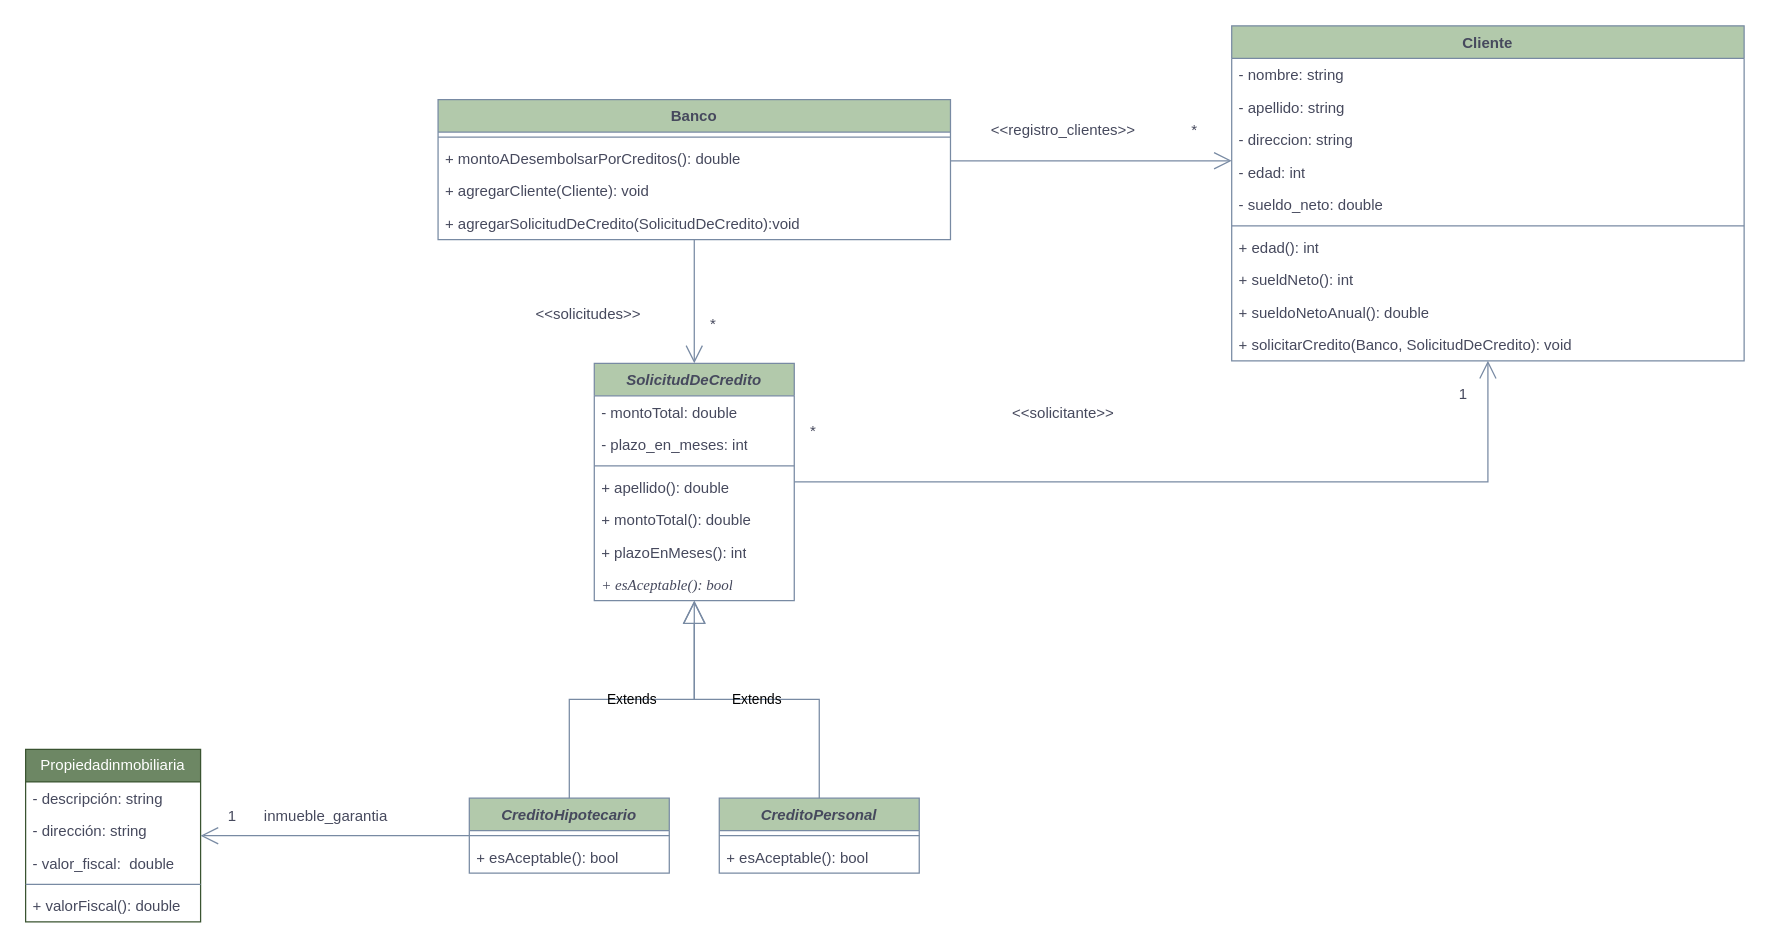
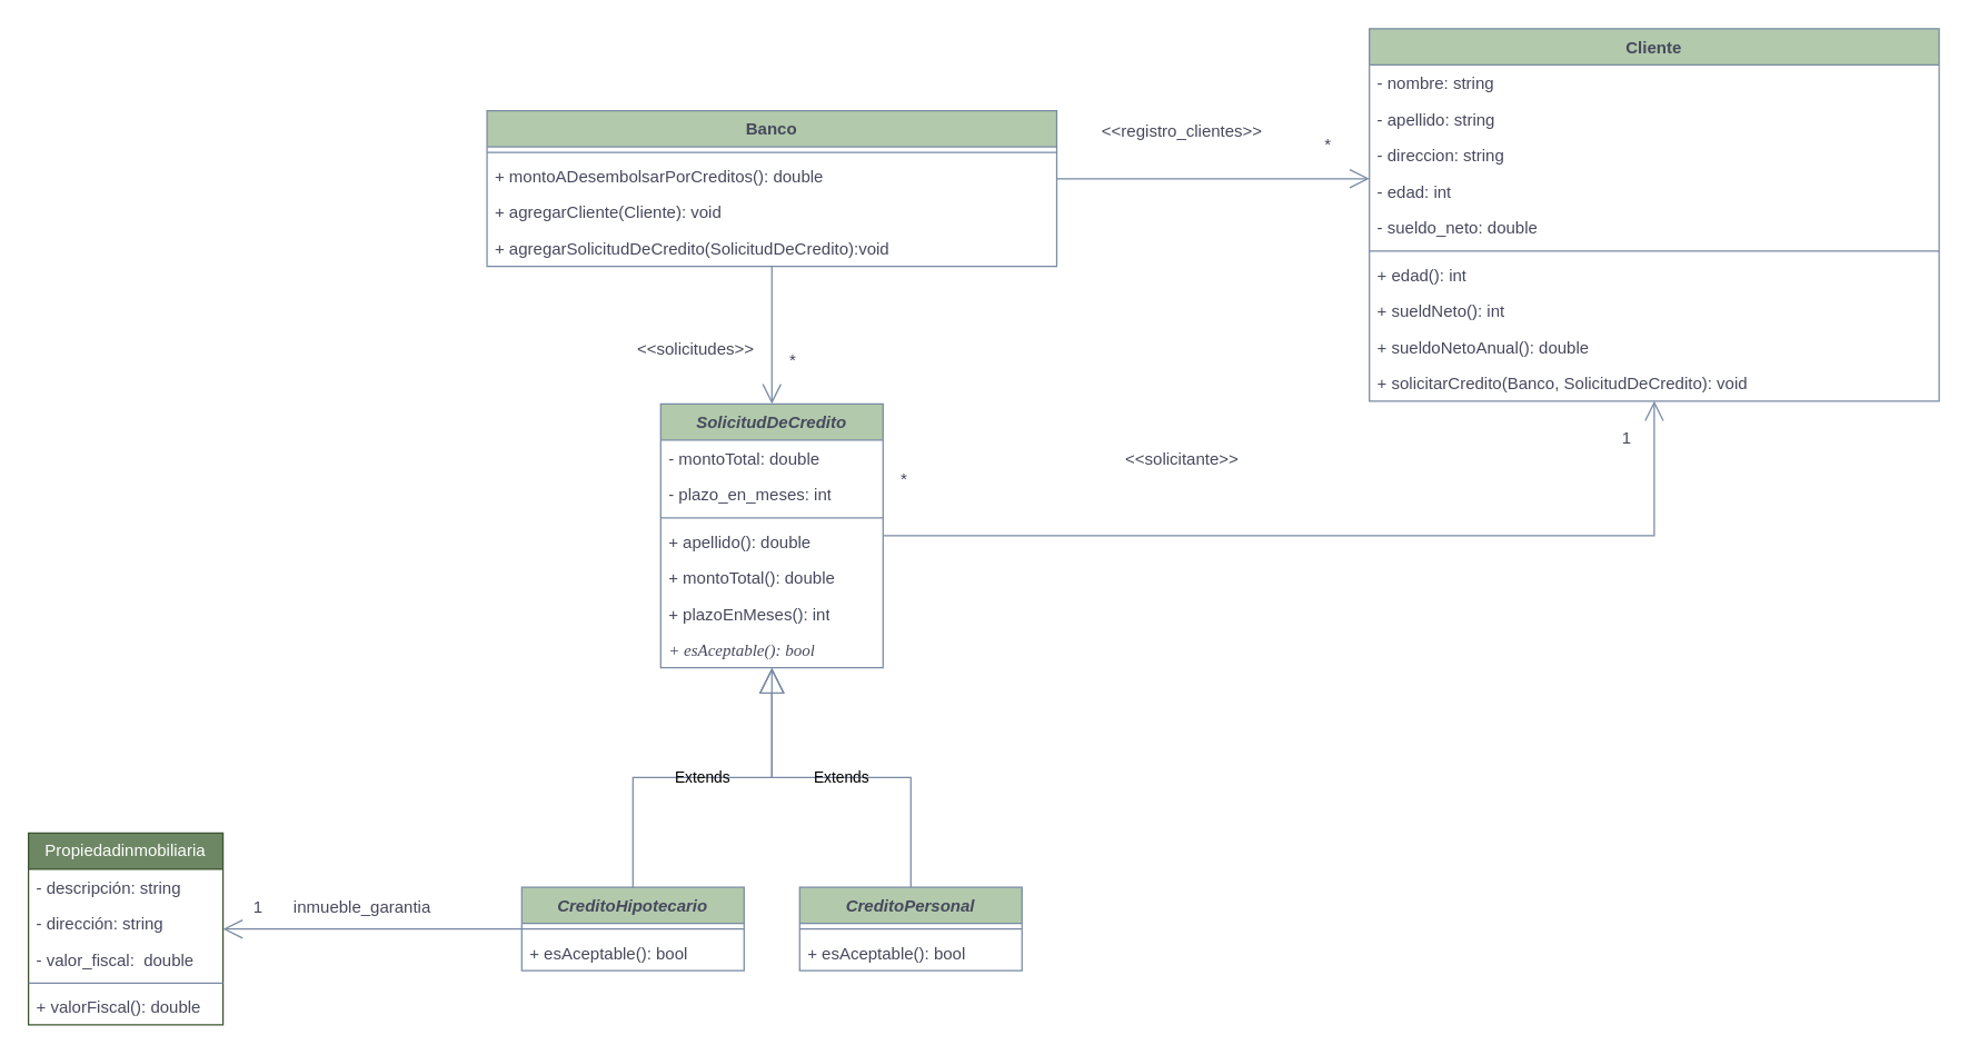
- <mxCell id="18" value="&amp;lt;&amp;lt;registro_clientes&amp;gt;&amp;gt;" style="text;html=1;align=center;verticalAlign=middle;resizable=0;points=[];autosize=1;strokeColor=none;fillColor=none;labelBackgroundColor=none;fontColor=#46495D;" parent="1" vertex="1"><mxGeometry x="780" y="89" width="140" height="30" as="geometry" /></mxCell>
+ <mxCell id="18" value="&amp;lt;&amp;lt;registro_clientes&amp;gt;&amp;gt;" style="text;html=1;align=center;verticalAlign=middle;resizable=0;points=[];autosize=1;strokeColor=none;fillColor=none;labelBackgroundColor=none;fontColor=#46495D;" parent="1" vertex="1"><mxGeometry x="780" y="79" width="140" height="30" as="geometry" /></mxCell>
- <mxCell id="34" value="&amp;lt;&amp;lt;solicitudes&amp;gt;&amp;gt;" style="text;html=1;align=center;verticalAlign=middle;resizable=0;points=[];autosize=1;strokeColor=none;fillColor=none;labelBackgroundColor=none;fontColor=#46495D;" parent="1" vertex="1"><mxGeometry x="415" y="236" width="110" height="30" as="geometry" /></mxCell>
+ <mxCell id="34" value="&amp;lt;&amp;lt;solicitudes&amp;gt;&amp;gt;" style="text;html=1;align=center;verticalAlign=middle;resizable=0;points=[];autosize=1;strokeColor=none;fillColor=none;labelBackgroundColor=none;fontColor=#46495D;" parent="1" vertex="1"><mxGeometry x="445" y="236" width="110" height="30" as="geometry" /></mxCell>
